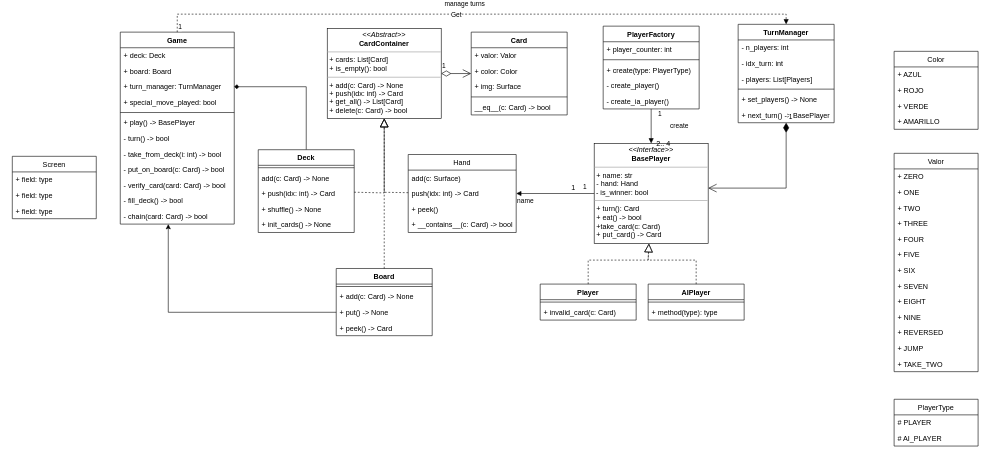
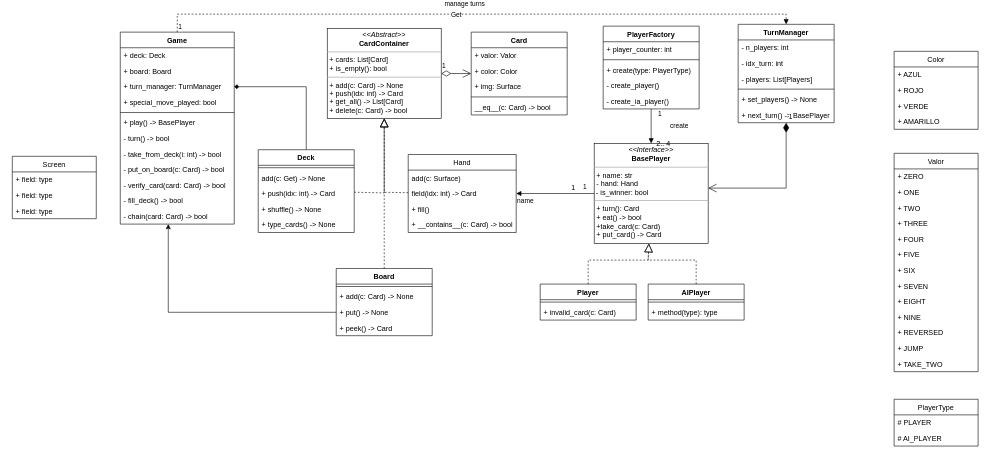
- <mxCell id="72" value="add(c: Card) -&gt; None" style="text;strokeColor=none;fillColor=none;align=left;verticalAlign=top;spacingLeft=4;spacingRight=4;overflow=hidden;rotatable=0;points=[[0,0.5],[1,0.5]];portConstraint=eastwest;" vertex="1" parent="70"><mxGeometry y="34" width="160" height="26" as="geometry" /></mxCell>
+ <mxCell id="72" value="add(c: Get) -&gt; None" style="text;strokeColor=none;fillColor=none;align=left;verticalAlign=top;spacingLeft=4;spacingRight=4;overflow=hidden;rotatable=0;points=[[0,0.5],[1,0.5]];portConstraint=eastwest;" vertex="1" parent="70"><mxGeometry y="34" width="160" height="26" as="geometry" /></mxCell>
- <mxCell id="18" value="push(idx: int) -&gt; Card" style="text;strokeColor=none;fillColor=none;align=left;verticalAlign=top;spacingLeft=4;spacingRight=4;overflow=hidden;rotatable=0;points=[[0,0.5],[1,0.5]];portConstraint=eastwest;" vertex="1" parent="16"><mxGeometry y="52" width="180" height="26" as="geometry" /></mxCell>
+ <mxCell id="18" value="field(idx: int) -&gt; Card" style="text;strokeColor=none;fillColor=none;align=left;verticalAlign=top;spacingLeft=4;spacingRight=4;overflow=hidden;rotatable=0;points=[[0,0.5],[1,0.5]];portConstraint=eastwest;" vertex="1" parent="16"><mxGeometry y="52" width="180" height="26" as="geometry" /></mxCell>
- <mxCell id="19" value="+ peek()" style="text;strokeColor=none;fillColor=none;align=left;verticalAlign=top;spacingLeft=4;spacingRight=4;overflow=hidden;rotatable=0;points=[[0,0.5],[1,0.5]];portConstraint=eastwest;" vertex="1" parent="16"><mxGeometry y="78" width="180" height="26" as="geometry" /></mxCell>
+ <mxCell id="19" value="+ fill()" style="text;strokeColor=none;fillColor=none;align=left;verticalAlign=top;spacingLeft=4;spacingRight=4;overflow=hidden;rotatable=0;points=[[0,0.5],[1,0.5]];portConstraint=eastwest;" vertex="1" parent="16"><mxGeometry y="78" width="180" height="26" as="geometry" /></mxCell>
- <mxCell id="75" value="+ init_cards() -&gt; None" style="text;strokeColor=none;fillColor=none;align=left;verticalAlign=top;spacingLeft=4;spacingRight=4;overflow=hidden;rotatable=0;points=[[0,0.5],[1,0.5]];portConstraint=eastwest;" vertex="1" parent="70"><mxGeometry y="112" width="160" height="26" as="geometry" /></mxCell>
+ <mxCell id="75" value="+ type_cards() -&gt; None" style="text;strokeColor=none;fillColor=none;align=left;verticalAlign=top;spacingLeft=4;spacingRight=4;overflow=hidden;rotatable=0;points=[[0,0.5],[1,0.5]];portConstraint=eastwest;" vertex="1" parent="70"><mxGeometry y="112" width="160" height="26" as="geometry" /></mxCell>
